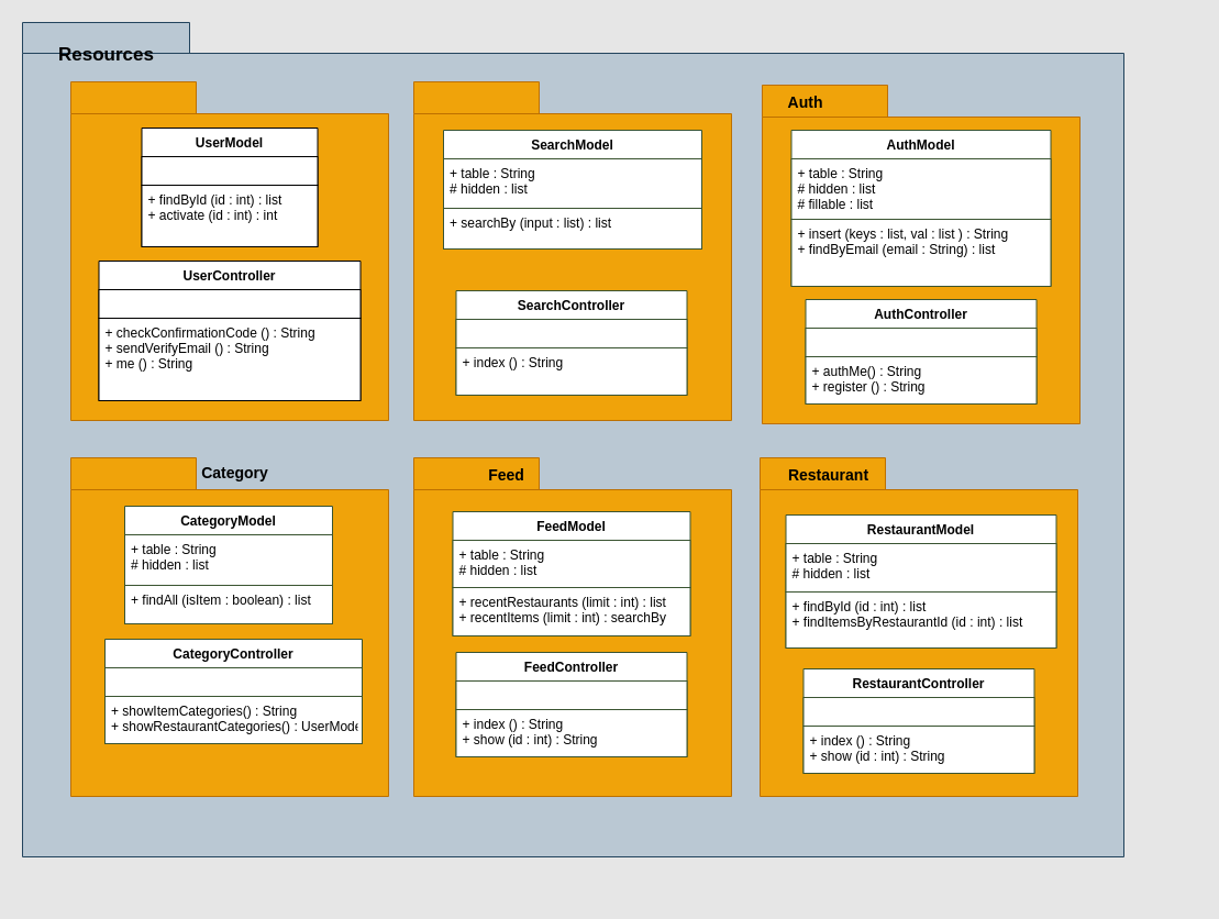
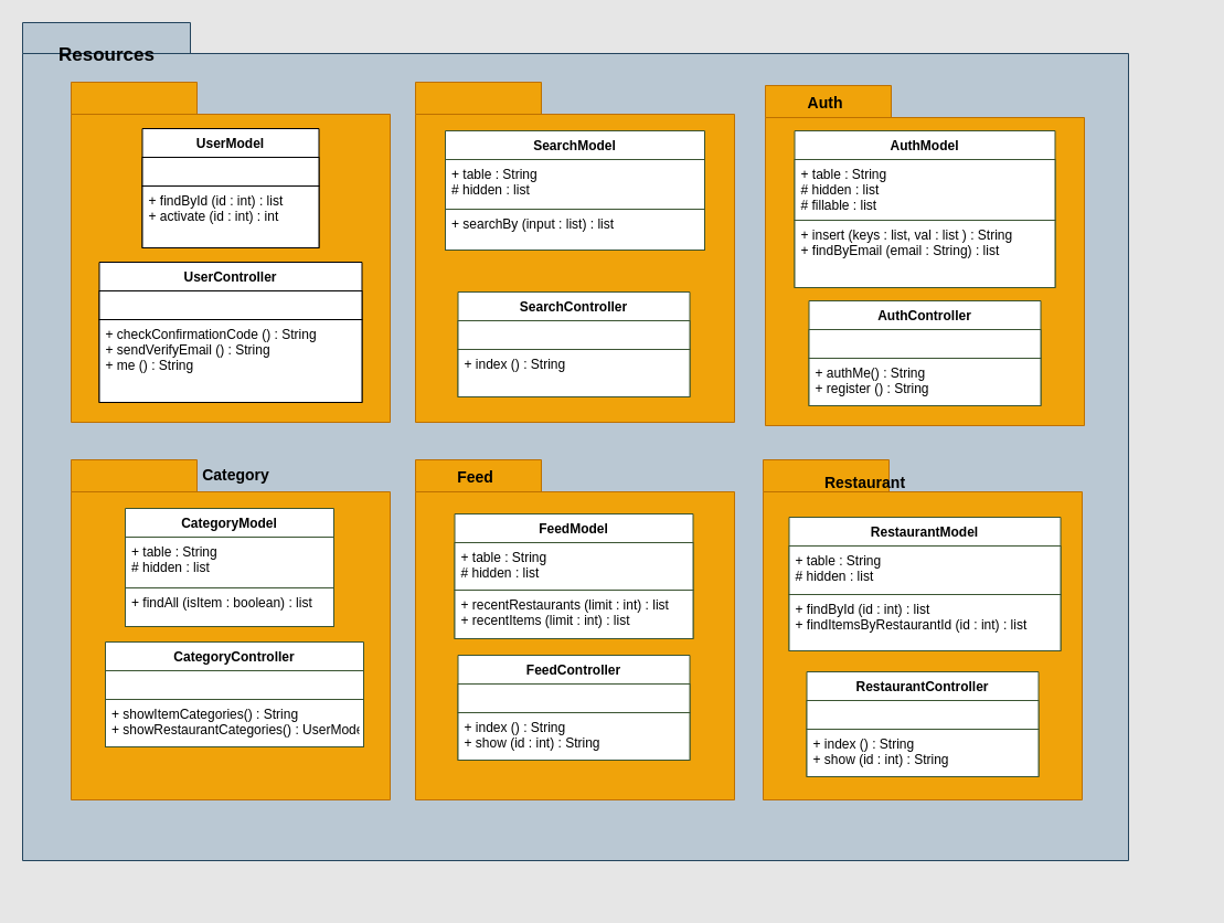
- <mxCell id="23" value="&lt;font style=&quot;font-size: 14px&quot;&gt;&lt;b&gt;Auth&lt;/b&gt;&lt;/font&gt;" style="text;html=1;align=center;verticalAlign=middle;resizable=0;points=[];;autosize=1;fontColor=#000000;" parent="21" vertex="1"><mxGeometry x="18" y="6" width="42" height="19" as="geometry" /></mxCell>
+ <mxCell id="23" value="&lt;font style=&quot;font-size: 14px&quot;&gt;&lt;b&gt;Auth&lt;/b&gt;&lt;/font&gt;" style="text;html=1;align=center;verticalAlign=middle;resizable=0;points=[];;autosize=1;fontColor=#000000;" parent="21" vertex="1"><mxGeometry x="33" y="6" width="42" height="19" as="geometry" /></mxCell>
- <mxCell id="41" value="&lt;font style=&quot;font-size: 14px&quot;&gt;&lt;b&gt;Feed&lt;/b&gt;&lt;/font&gt;" style="text;html=1;align=center;verticalAlign=middle;resizable=0;points=[];;autosize=1;fontColor=#000000;" parent="39" vertex="1"><mxGeometry x="62" y="6" width="43" height="19" as="geometry" /></mxCell>
+ <mxCell id="41" value="&lt;font style=&quot;font-size: 14px&quot;&gt;&lt;b&gt;Feed&lt;/b&gt;&lt;/font&gt;" style="text;html=1;align=center;verticalAlign=middle;resizable=0;points=[];;autosize=1;fontColor=#000000;" parent="39" vertex="1"><mxGeometry x="32" y="6" width="43" height="19" as="geometry" /></mxCell>
- <mxCell id="52" value="&lt;font style=&quot;font-size: 14px&quot;&gt;&lt;b&gt;Restaurant&lt;/b&gt;&lt;/font&gt;" style="text;html=1;align=center;verticalAlign=middle;resizable=0;points=[];;autosize=1;fontColor=#000000;" parent="2" vertex="1"><mxGeometry x="691" y="402" width="83" height="19" as="geometry" /></mxCell>
+ <mxCell id="52" value="&lt;font style=&quot;font-size: 14px&quot;&gt;&lt;b&gt;Restaurant&lt;/b&gt;&lt;/font&gt;" style="text;html=1;align=center;verticalAlign=middle;resizable=0;points=[];;autosize=1;fontColor=#000000;" parent="2" vertex="1"><mxGeometry x="721" y="407" width="83" height="19" as="geometry" /></mxCell>
- <mxCell id="44" value="+ recentRestaurants (limit : int) : list&#10;+ recentItems (limit : int) : searchBy" style="text;strokeColor=#3A5431;fillColor=#ffffff;align=left;verticalAlign=top;spacingLeft=4;spacingRight=4;overflow=hidden;rotatable=0;points=[[0,0.5],[1,0.5]];portConstraint=eastwest;fontColor=#000000;" parent="42" vertex="1"><mxGeometry y="69" width="216" height="44" as="geometry" /></mxCell>
+ <mxCell id="44" value="+ recentRestaurants (limit : int) : list&#10;+ recentItems (limit : int) : list" style="text;strokeColor=#3A5431;fillColor=#ffffff;align=left;verticalAlign=top;spacingLeft=4;spacingRight=4;overflow=hidden;rotatable=0;points=[[0,0.5],[1,0.5]];portConstraint=eastwest;fontColor=#000000;" parent="42" vertex="1"><mxGeometry y="69" width="216" height="44" as="geometry" /></mxCell>
